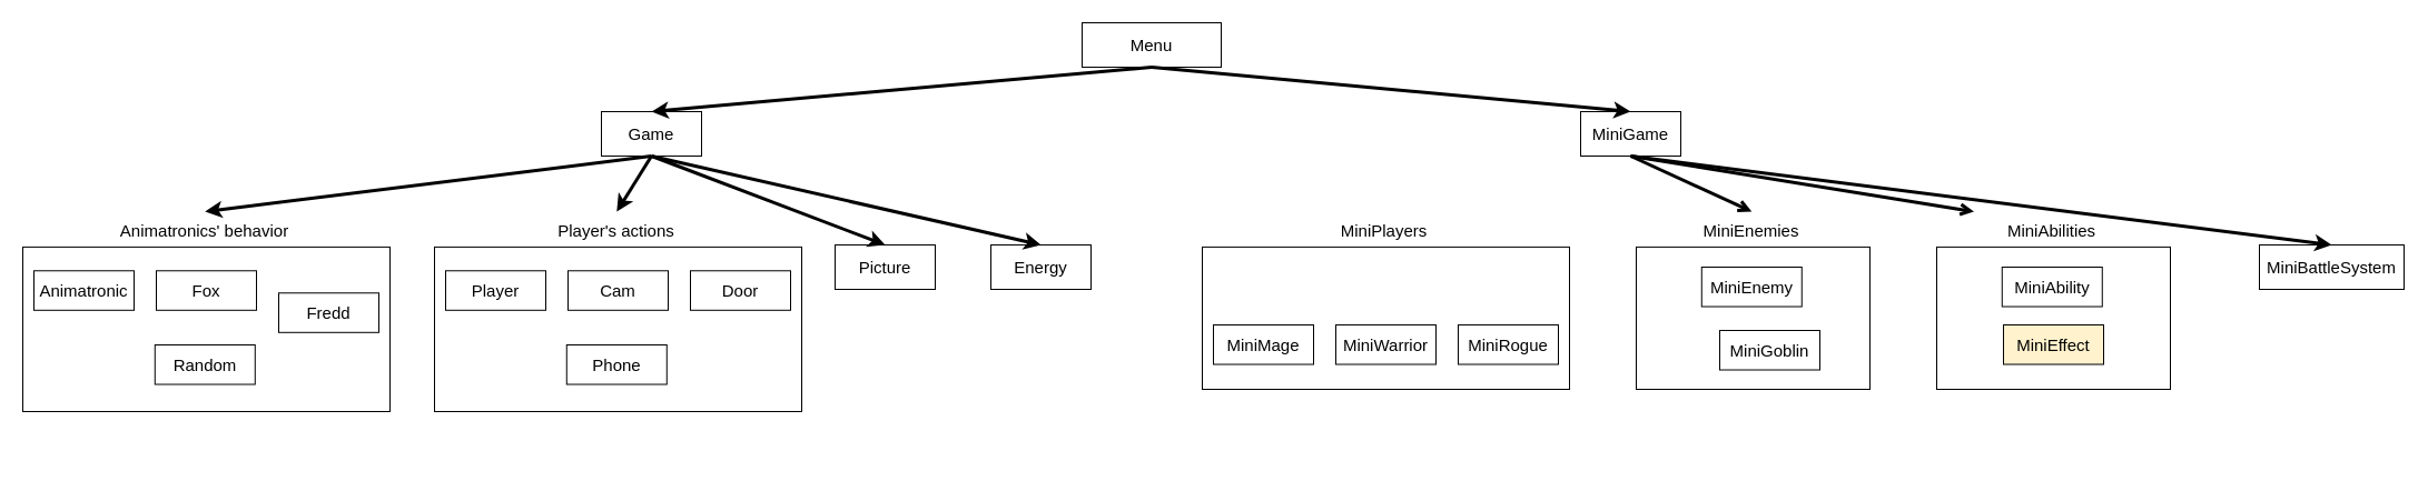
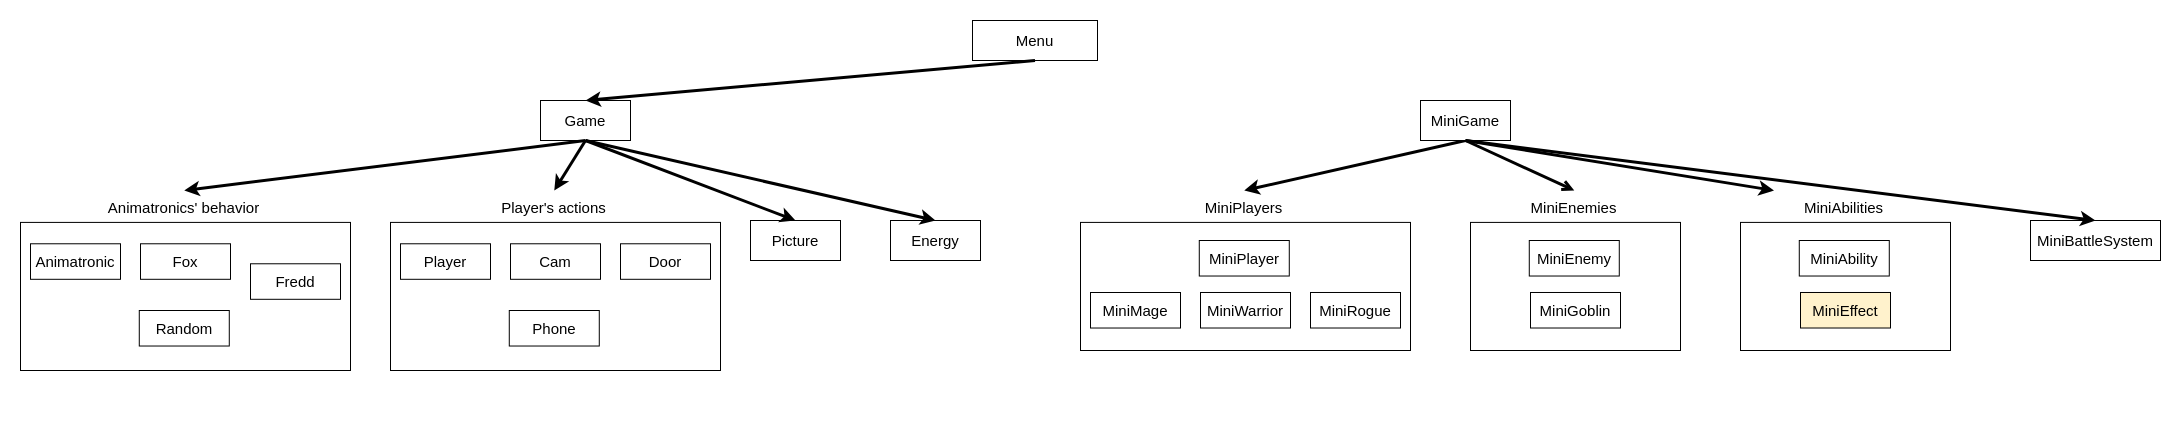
- <mxCell id="7" value="" style="endArrow=classic;html=1;rounded=0;exitX=0.5;exitY=1;exitDx=0;exitDy=0;entryX=0.5;entryY=0;entryDx=0;entryDy=0;jumpSize=6;strokeWidth=3;" edge="1" parent="1" source="2" target="6"><mxGeometry width="50" height="50" relative="1" as="geometry"><mxPoint x="1035" y="70" as="sourcePoint" /><mxPoint x="875" y="110" as="targetPoint" /></mxGeometry></mxCell>
+ <mxCell id="5" value="" style="endArrow=classic;html=1;rounded=0;entryX=0.5;entryY=0;entryDx=0;entryDy=0;jumpSize=6;strokeWidth=3;exitX=0.5;exitY=1;exitDx=0;exitDy=0;" parent="1" source="6" target="30" edge="1"><mxGeometry width="50" height="50" relative="1" as="geometry"><mxPoint x="1440" y="80" as="sourcePoint" /><mxPoint x="1300" y="-30" as="targetPoint" /></mxGeometry></mxCell>
- <mxCell id="47" value="" style="endArrow=open;html=1;rounded=0;entryX=0.25;entryY=0;entryDx=0;entryDy=0;jumpSize=6;strokeWidth=3;exitX=0.5;exitY=1;exitDx=0;exitDy=0;" edge="1" parent="1" source="6" target="43"><mxGeometry width="50" height="50" relative="1" as="geometry"><mxPoint x="1460" y="100" as="sourcePoint" /><mxPoint x="1320" y="-10" as="targetPoint" /></mxGeometry></mxCell>
+ <mxCell id="47" value="" style="endArrow=classic;html=1;rounded=0;entryX=0.25;entryY=0;entryDx=0;entryDy=0;jumpSize=6;strokeWidth=3;exitX=0.5;exitY=1;exitDx=0;exitDy=0;" edge="1" parent="1" source="6" target="43"><mxGeometry width="50" height="50" relative="1" as="geometry"><mxPoint x="1460" y="100" as="sourcePoint" /><mxPoint x="1320" y="-10" as="targetPoint" /></mxGeometry></mxCell>
+ <mxCell id="31" value="&lt;font style=&quot;font-size: 15px;&quot;&gt;MiniPlayer&lt;/font&gt;" style="rounded=0;whiteSpace=wrap;html=1;" vertex="1" parent="28"><mxGeometry x="118.78" y="50.002" width="90" height="35.521" as="geometry" /></mxCell>
- <mxCell id="39" value="&lt;font style=&quot;font-size: 15px;&quot;&gt;MiniGoblin&lt;/font&gt;" style="rounded=0;whiteSpace=wrap;html=1;" vertex="1" parent="35"><mxGeometry x="135" y="106.992" width="90" height="35.521" as="geometry" /></mxCell>
+ <mxCell id="39" value="&lt;font style=&quot;font-size: 15px;&quot;&gt;MiniGoblin&lt;/font&gt;" style="rounded=0;whiteSpace=wrap;html=1;" vertex="1" parent="35"><mxGeometry x="120" y="101.992" width="90" height="35.521" as="geometry" /></mxCell>
